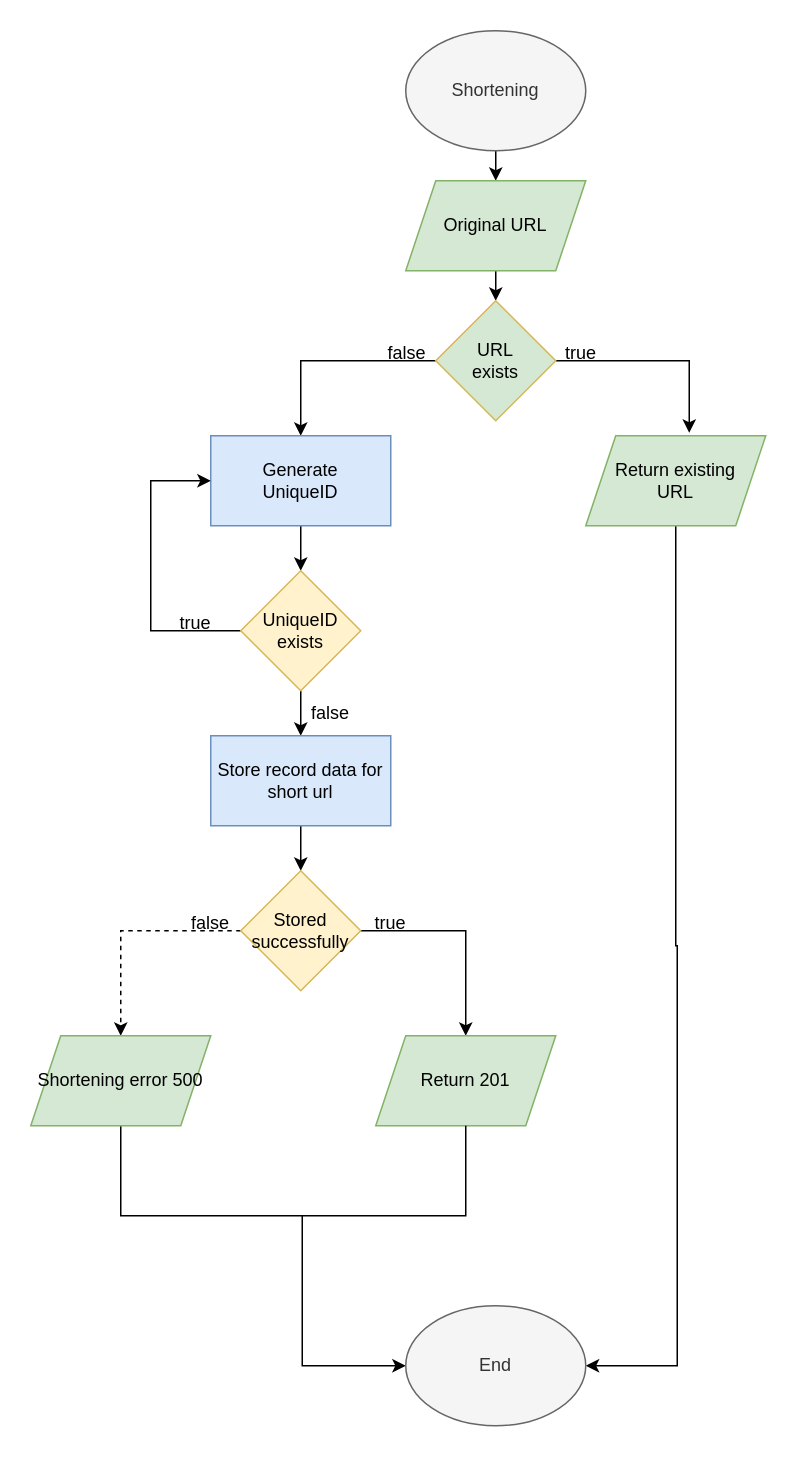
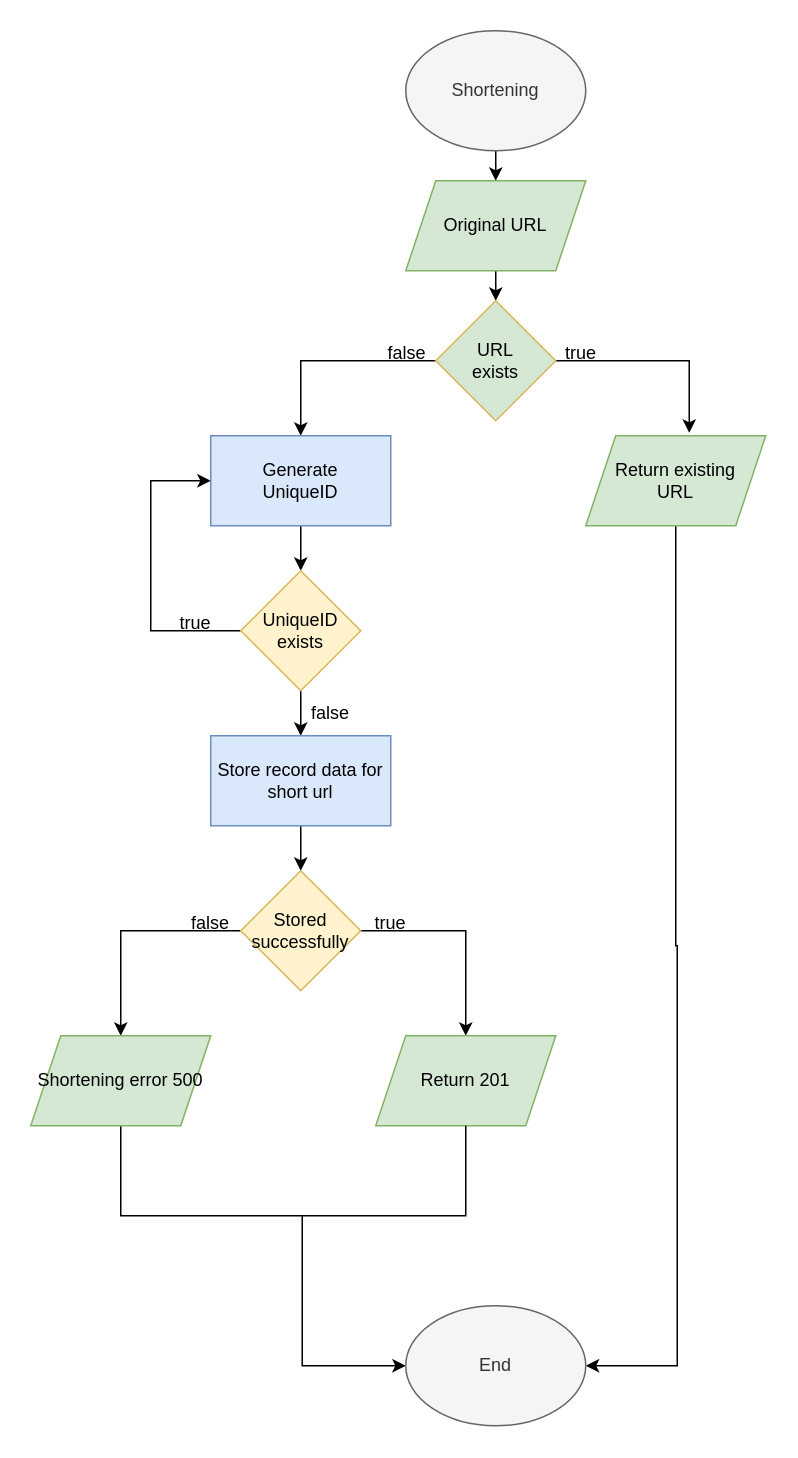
- <mxCell id="18" style="edgeStyle=orthogonalEdgeStyle;rounded=0;orthogonalLoop=1;jettySize=auto;html=1;exitX=0;exitY=0.5;exitDx=0;exitDy=0;entryX=0.5;entryY=0;entryDx=0;entryDy=0;dashed=1;" parent="1" source="19" target="30" edge="1"><mxGeometry relative="1" as="geometry" /></mxCell>
+ <mxCell id="18" style="edgeStyle=orthogonalEdgeStyle;rounded=0;orthogonalLoop=1;jettySize=auto;html=1;exitX=0;exitY=0.5;exitDx=0;exitDy=0;entryX=0.5;entryY=0;entryDx=0;entryDy=0;" parent="1" source="19" target="30" edge="1"><mxGeometry relative="1" as="geometry" /></mxCell>
